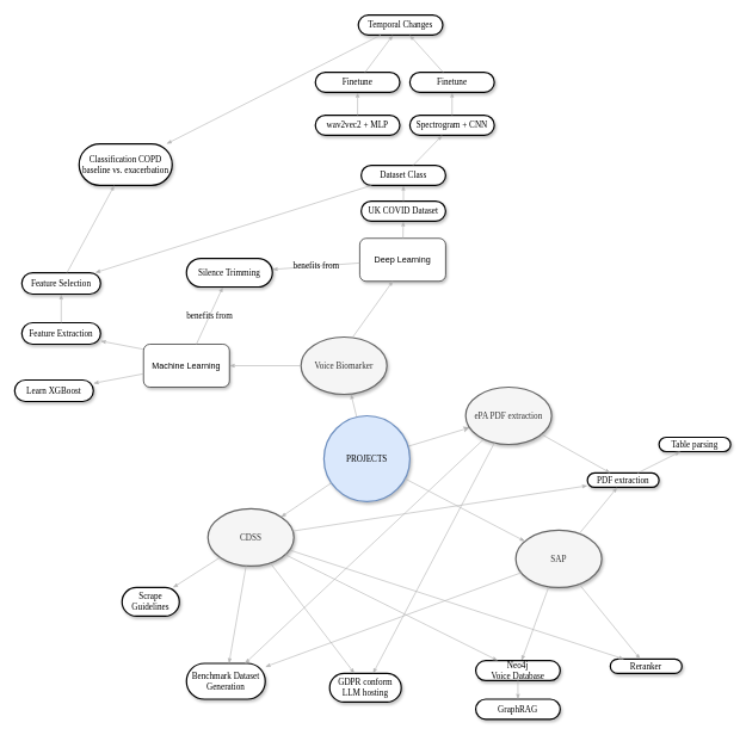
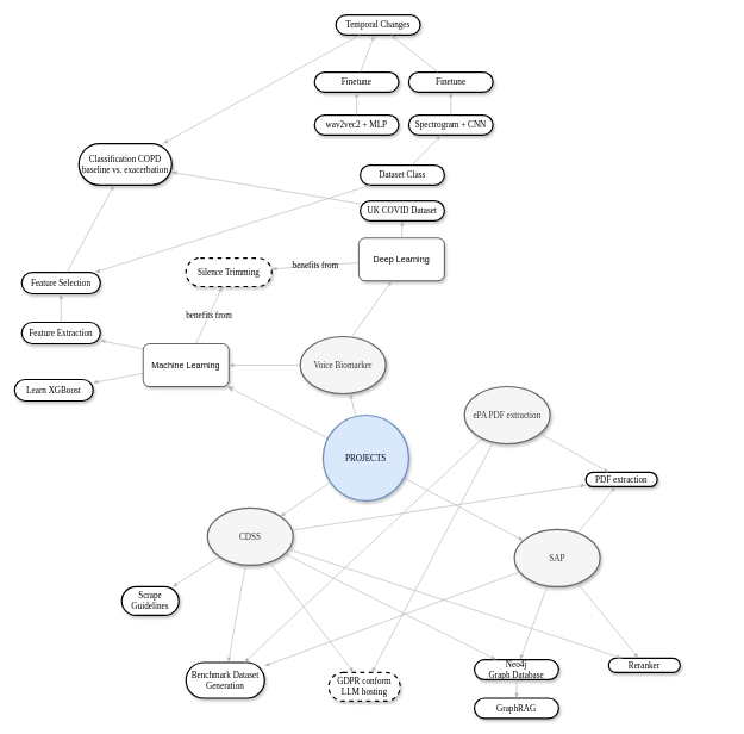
- <mxCell id="55" value="Temporal Changes" style="whiteSpace=wrap;html=1;rounded=1;shadow=1;comic=0;labelBackgroundColor=none;strokeWidth=2;fontFamily=Verdana;fontSize=12;align=center;arcSize=50;" vertex="1" parent="1"><mxGeometry x="500" y="20" width="118" height="28" as="geometry" /></mxCell>
+ <mxCell id="55" value="Temporal Changes" style="whiteSpace=wrap;html=1;rounded=1;shadow=1;comic=0;labelBackgroundColor=none;strokeWidth=2;fontFamily=Verdana;fontSize=12;align=center;arcSize=50;" vertex="1" parent="1"><mxGeometry x="470" y="20" width="118" height="28" as="geometry" /></mxCell>
- <mxCell id="34" value="" style="edgeStyle=none;rounded=1;html=1;labelBackgroundColor=none;startArrow=none;startFill=0;startSize=5;endArrow=classicThin;endFill=1;endSize=5;jettySize=auto;orthogonalLoop=1;strokeColor=#B3B3B3;strokeWidth=1;fontFamily=Verdana;fontSize=12;noEdgeStyle=1;" edge="1" parent="1" target="33" source="27"><mxGeometry relative="1" as="geometry"><mxPoint x="616.811" y="220" as="sourcePoint" /></mxGeometry></mxCell>
+ <mxCell id="34" value="" style="edgeStyle=none;rounded=1;html=1;labelBackgroundColor=none;startArrow=none;startFill=0;startSize=5;endArrow=classicThin;endFill=1;endSize=5;jettySize=auto;orthogonalLoop=1;strokeColor=#B3B3B3;strokeWidth=1;fontFamily=Verdana;fontSize=12;noEdgeStyle=1;" edge="1" parent="1" target="60" source="27"><mxGeometry relative="1" as="geometry"><mxPoint x="616.811" y="220" as="sourcePoint" /></mxGeometry></mxCell>
- <mxCell id="7" value="&lt;span&gt;Silence Trimming&lt;/span&gt;" style="whiteSpace=wrap;html=1;rounded=1;shadow=1;comic=0;labelBackgroundColor=none;strokeWidth=2;fontFamily=Verdana;fontSize=12;align=center;arcSize=50;" parent="1" vertex="1"><mxGeometry x="260" y="360" width="120" height="40" as="geometry" /></mxCell>
+ <mxCell id="7" value="&lt;span&gt;Silence Trimming&lt;/span&gt;" style="whiteSpace=wrap;html=1;rounded=1;shadow=1;comic=0;labelBackgroundColor=none;strokeWidth=2;fontFamily=Verdana;fontSize=12;align=center;arcSize=50;dashed=1;" parent="1" vertex="1"><mxGeometry x="260" y="360" width="120" height="40" as="geometry" /></mxCell>
- <mxCell id="4" style="rounded=0;orthogonalLoop=1;jettySize=auto;html=1;curved=0;strokeColor=light-dark(#b3b3b3, #ededed);noEdgeStyle=1;" edge="1" parent="1" source="5" target="22"><mxGeometry relative="1" as="geometry" /></mxCell>
+ <mxCell id="4" style="rounded=0;orthogonalLoop=1;jettySize=auto;html=1;curved=0;strokeColor=light-dark(#b3b3b3, #ededed);noEdgeStyle=1;" edge="1" parent="1" source="5" target="23"><mxGeometry relative="1" as="geometry" /></mxCell>
- <mxCell id="12" value="Table parsing" style="whiteSpace=wrap;html=1;rounded=1;shadow=1;comic=0;labelBackgroundColor=none;strokeWidth=2;fontFamily=Verdana;fontSize=12;align=center;arcSize=50;" parent="1" vertex="1"><mxGeometry x="920" y="610" width="100" height="20" as="geometry" /></mxCell>
- <mxCell id="48" value="" style="edgeStyle=none;rounded=1;html=1;labelBackgroundColor=none;startArrow=none;startFill=0;startSize=5;endArrow=classicThin;endFill=1;endSize=5;jettySize=auto;orthogonalLoop=1;strokeColor=#B3B3B3;strokeWidth=1;fontFamily=Verdana;fontSize=12;noEdgeStyle=1;" edge="1" parent="1" source="10" target="12"><mxGeometry relative="1" as="geometry"><mxPoint x="1020" y="660" as="sourcePoint" /><mxPoint x="990" y="580" as="targetPoint" /></mxGeometry></mxCell>
- <mxCell id="11" value="Neo4j&lt;div&gt;Voice Database&lt;/div&gt;" style="whiteSpace=wrap;html=1;rounded=1;shadow=1;comic=0;labelBackgroundColor=none;strokeWidth=2;fontFamily=Verdana;fontSize=12;align=center;arcSize=50;" parent="1" vertex="1"><mxGeometry x="664" y="922" width="118" height="28" as="geometry" /></mxCell>
+ <mxCell id="11" value="Neo4j&lt;div&gt;Graph Database&lt;/div&gt;" style="whiteSpace=wrap;html=1;rounded=1;shadow=1;comic=0;labelBackgroundColor=none;strokeWidth=2;fontFamily=Verdana;fontSize=12;align=center;arcSize=50;" parent="1" vertex="1"><mxGeometry x="664" y="922" width="118" height="28" as="geometry" /></mxCell>
- <mxCell id="20" value="&lt;span&gt;GDPR conform LLM hosting&lt;/span&gt;" style="whiteSpace=wrap;html=1;rounded=1;shadow=1;comic=0;labelBackgroundColor=none;strokeWidth=2;fontFamily=Verdana;fontSize=12;align=center;arcSize=50;" parent="1" vertex="1"><mxGeometry x="460" y="940" width="100" height="40" as="geometry" /></mxCell>
+ <mxCell id="20" value="&lt;span&gt;GDPR conform LLM hosting&lt;/span&gt;" style="whiteSpace=wrap;html=1;rounded=1;shadow=1;comic=0;labelBackgroundColor=none;strokeWidth=2;fontFamily=Verdana;fontSize=12;align=center;arcSize=50;dashed=1;" parent="1" vertex="1"><mxGeometry x="460" y="940" width="100" height="40" as="geometry" /></mxCell>
